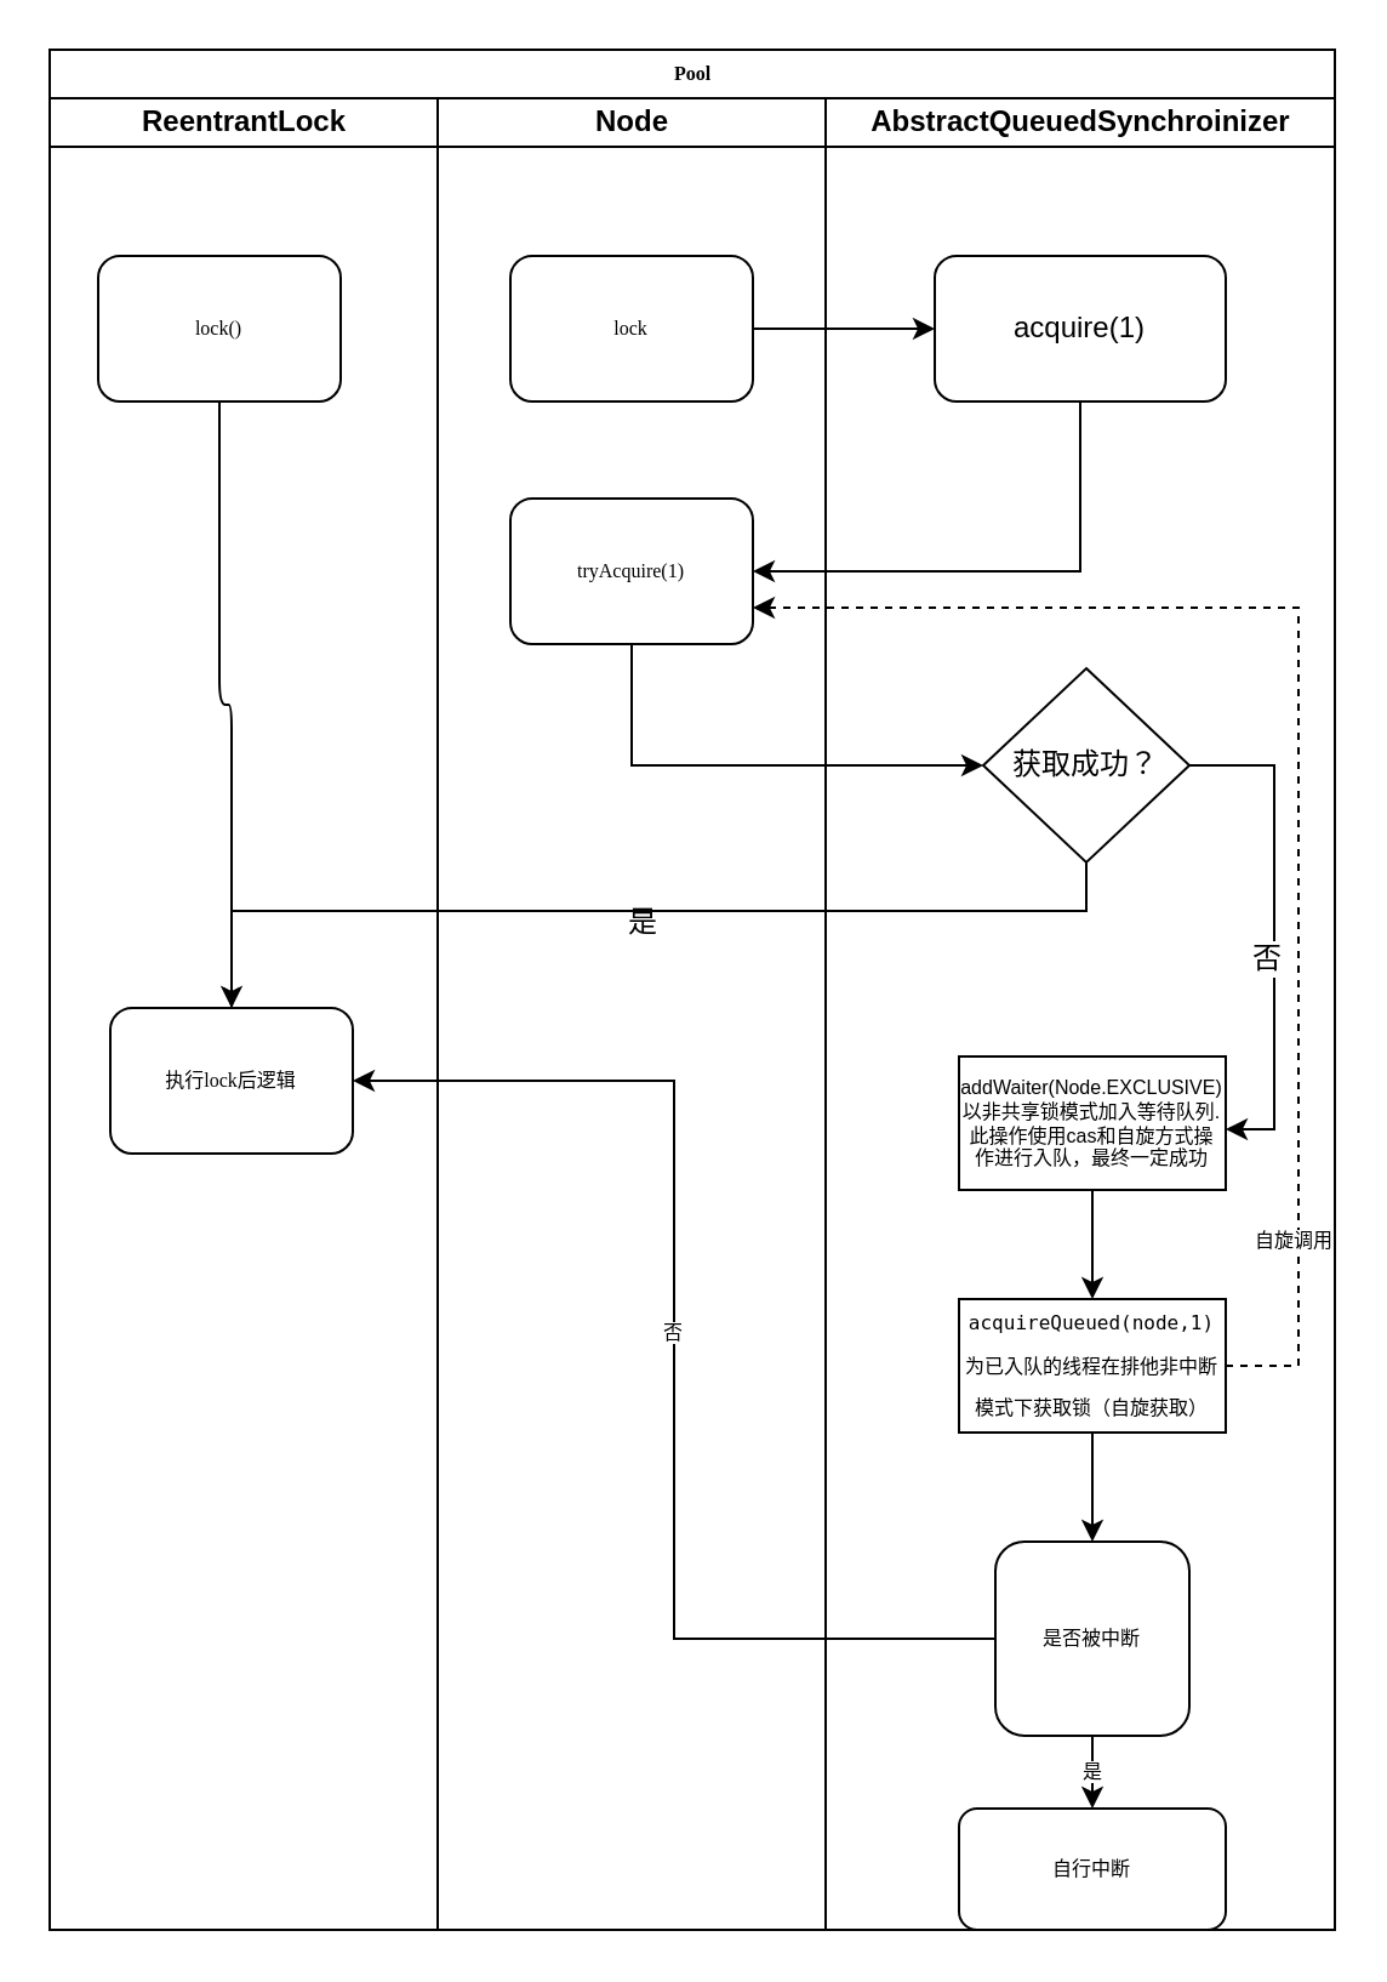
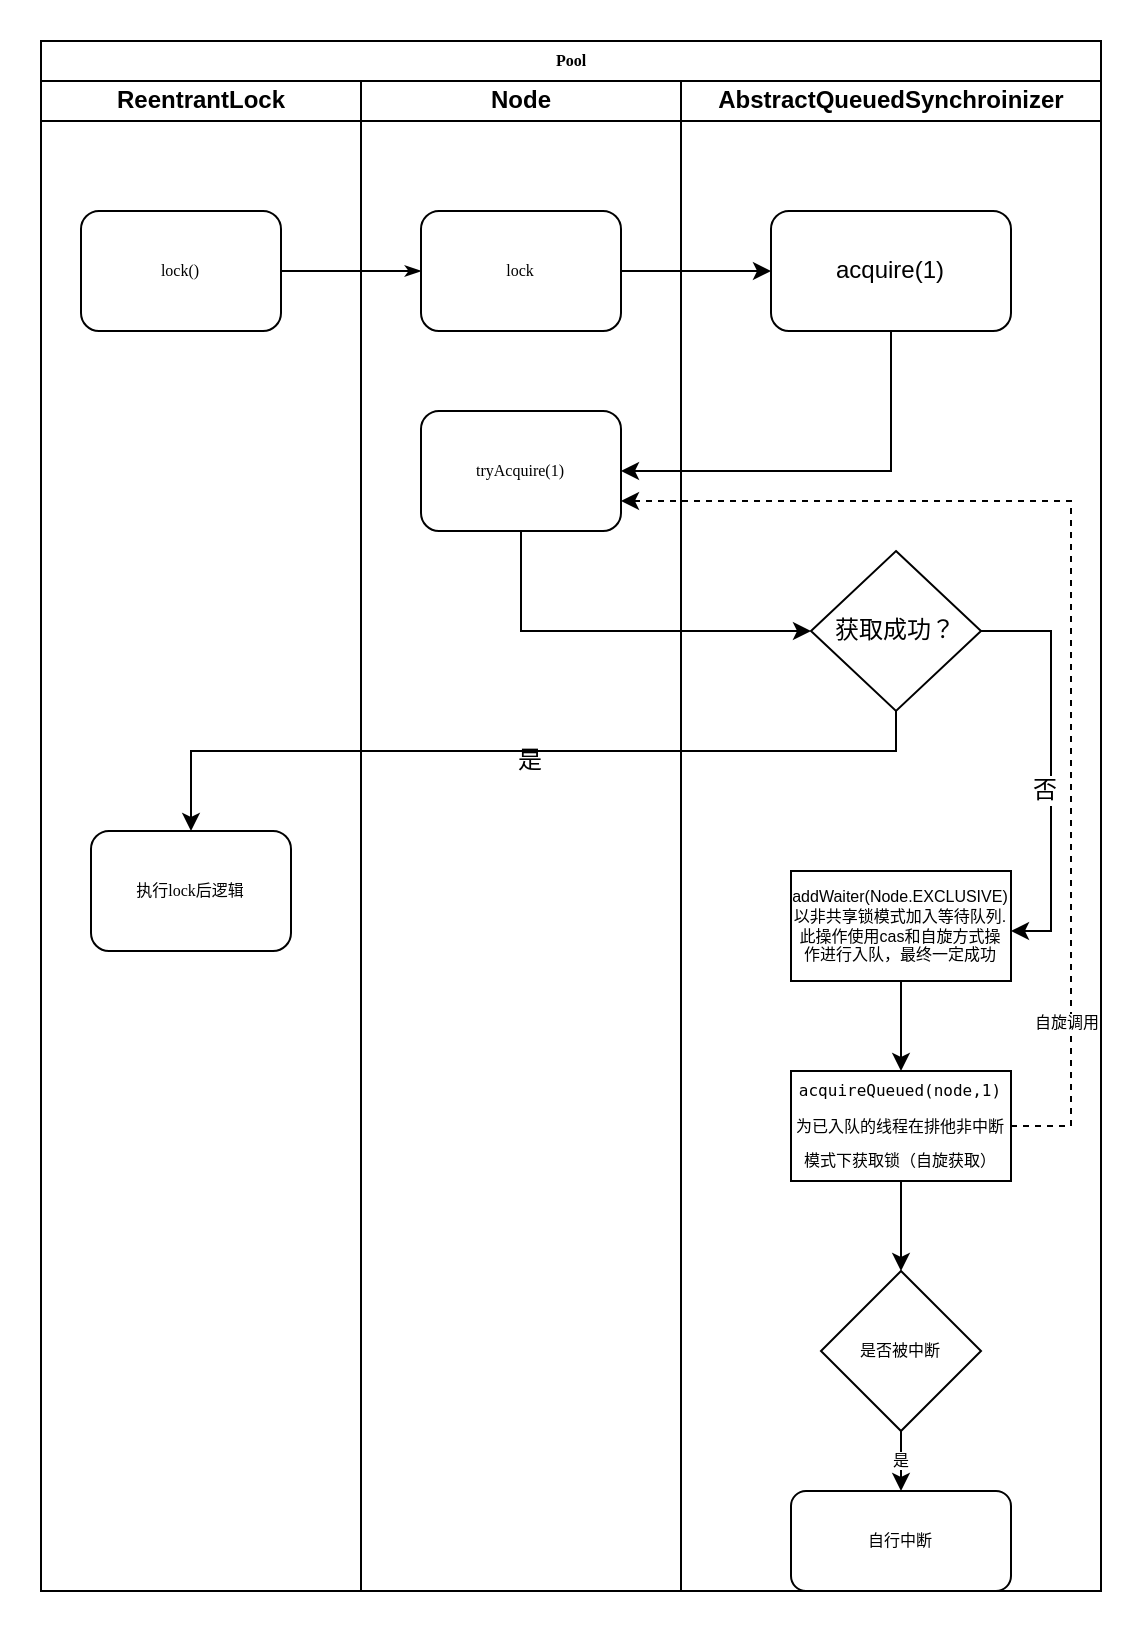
- <mxCell id="6" style="edgeStyle=orthogonalEdgeStyle;rounded=1;html=1;labelBackgroundColor=none;startArrow=none;startFill=0;startSize=5;endArrow=classicThin;endFill=1;endSize=5;jettySize=auto;orthogonalLoop=1;strokeColor=#000000;strokeWidth=1;fontFamily=Verdana;fontSize=8;fontColor=#000000;" parent="2" source="4" target="5" edge="1"><mxGeometry relative="1" as="geometry" /></mxCell>
+ <mxCell id="6" style="edgeStyle=orthogonalEdgeStyle;rounded=1;html=1;labelBackgroundColor=none;startArrow=none;startFill=0;startSize=5;endArrow=classicThin;endFill=1;endSize=5;jettySize=auto;orthogonalLoop=1;strokeColor=#000000;strokeWidth=1;fontFamily=Verdana;fontSize=8;fontColor=#000000;" parent="2" source="4" target="8" edge="1"><mxGeometry relative="1" as="geometry" /></mxCell>
- <mxCell id="26" style="edgeStyle=orthogonalEdgeStyle;rounded=0;orthogonalLoop=1;jettySize=auto;html=1;entryX=1;entryY=0.5;entryDx=0;entryDy=0;fontSize=8;" edge="1" parent="2" source="17" target="5"><mxGeometry relative="1" as="geometry" /></mxCell>
- <mxCell id="27" value="否" style="text;html=1;resizable=0;points=[];align=center;verticalAlign=middle;labelBackgroundColor=#ffffff;fontSize=8;" vertex="1" connectable="0" parent="26"><mxGeometry x="0.046" y="1" relative="1" as="geometry"><mxPoint as="offset" /></mxGeometry></mxCell>
- <mxCell id="17" value="是否被中断" style="whiteSpace=wrap;html=1;fontSize=8;rounded=1;" vertex="1" parent="10"><mxGeometry x="70" y="595" width="80" height="80" as="geometry" /></mxCell>
+ <mxCell id="17" value="是否被中断" style="rhombus;whiteSpace=wrap;html=1;fontSize=8;" vertex="1" parent="10"><mxGeometry x="70" y="595" width="80" height="80" as="geometry" /></mxCell>
